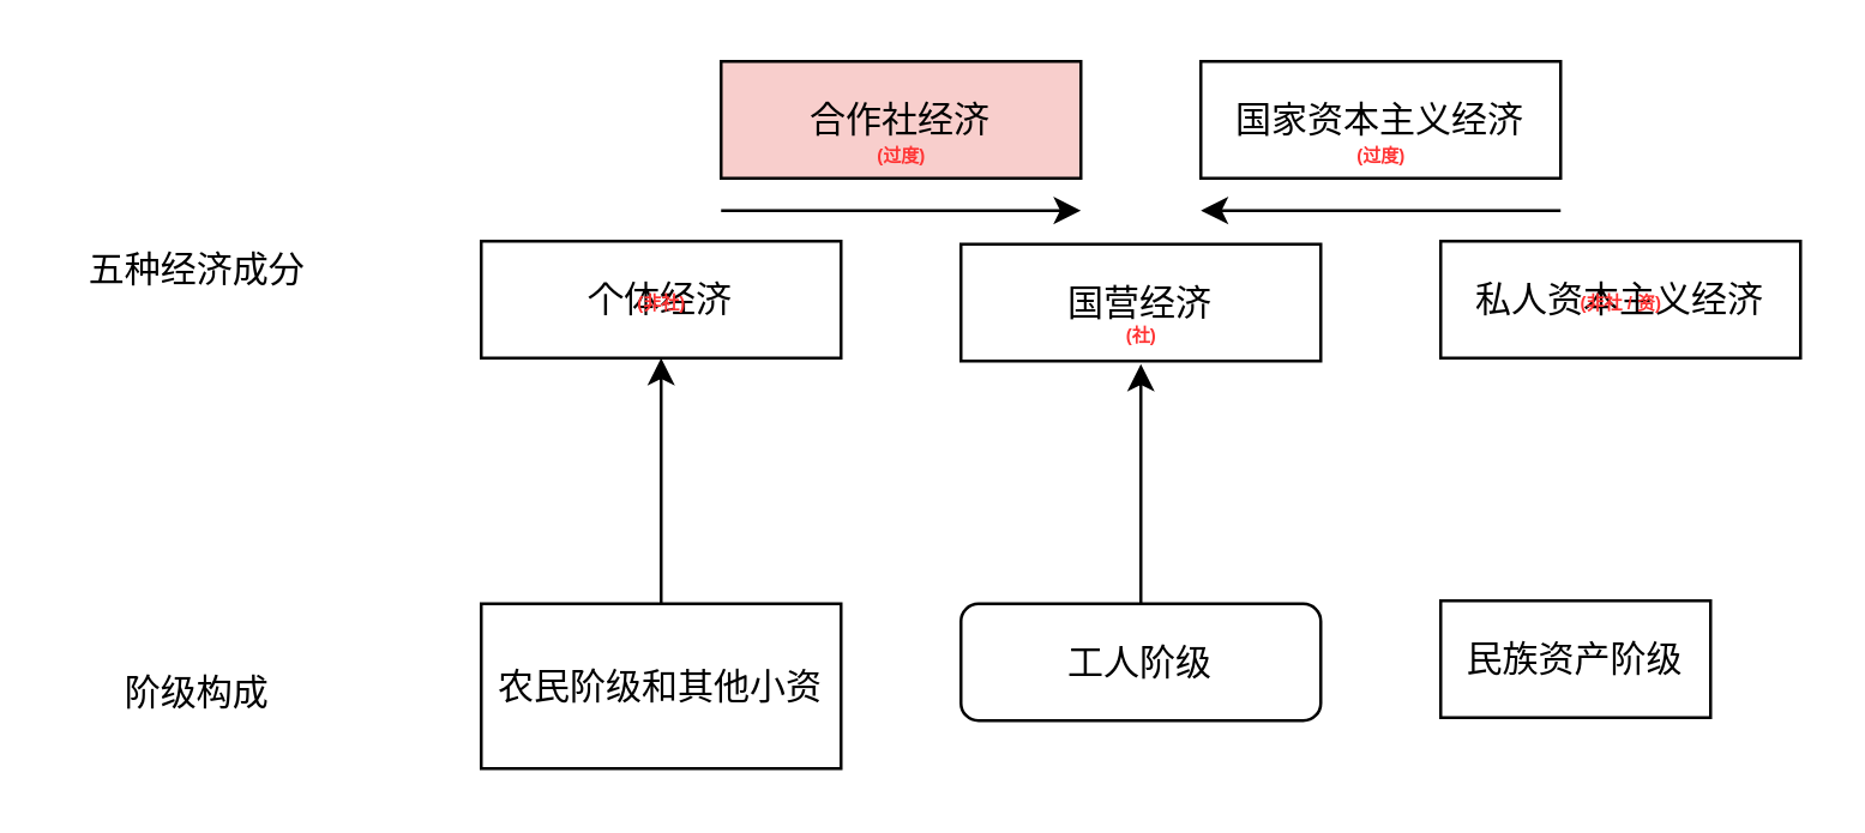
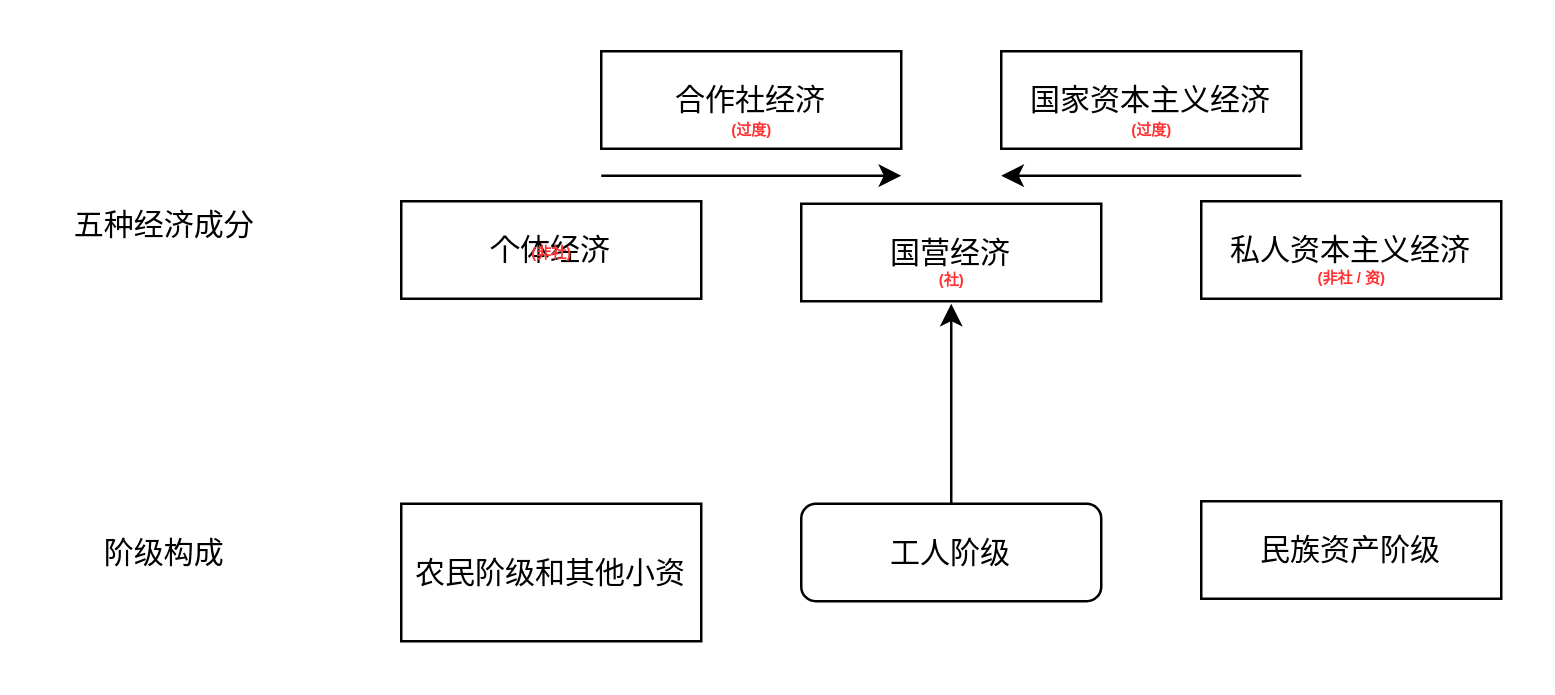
- <mxCell id="6" value="合作社经济" style="rounded=0;whiteSpace=wrap;html=1;fillColor=#f8cecc;" vertex="1" parent="1"><mxGeometry x="240" y="20" width="120" height="39" as="geometry" /></mxCell>
+ <mxCell id="6" value="合作社经济" style="rounded=0;whiteSpace=wrap;html=1;" vertex="1" parent="1"><mxGeometry x="240" y="20" width="120" height="39" as="geometry" /></mxCell>
- <mxCell id="17" value="&lt;font color=&quot;#ff3333&quot; style=&quot;font-size: 6px;&quot;&gt;&lt;b&gt;(非社 / 资)&lt;/b&gt;&lt;/font&gt;" style="text;html=1;align=center;verticalAlign=middle;resizable=0;points=[];autosize=1;strokeColor=none;fillColor=none;spacing=0;" vertex="1" parent="1"><mxGeometry x="515" y="89" width="50" height="20" as="geometry" /></mxCell>
+ <mxCell id="17" value="&lt;font color=&quot;#ff3333&quot; style=&quot;font-size: 6px;&quot;&gt;&lt;b&gt;(非社 / 资)&lt;/b&gt;&lt;/font&gt;" style="text;html=1;align=center;verticalAlign=middle;resizable=0;points=[];autosize=1;strokeColor=none;fillColor=none;spacing=0;" vertex="1" parent="1"><mxGeometry x="515" y="99" width="50" height="20" as="geometry" /></mxCell>
- <mxCell id="9" style="edgeStyle=orthogonalEdgeStyle;rounded=0;orthogonalLoop=1;jettySize=auto;html=1;entryX=0.5;entryY=1;entryDx=0;entryDy=0;" edge="1" parent="1" source="10" target="4"><mxGeometry relative="1" as="geometry" /></mxCell>
- <mxCell id="12" value="民族资产阶级" style="rounded=0;whiteSpace=wrap;html=1;" vertex="1" parent="1"><mxGeometry x="480" y="200" width="90" height="39" as="geometry" /></mxCell>
+ <mxCell id="12" value="民族资产阶级" style="rounded=0;whiteSpace=wrap;html=1;" vertex="1" parent="1"><mxGeometry x="480" y="200" width="120" height="39" as="geometry" /></mxCell>
- <mxCell id="8" value="阶级构成" style="text;html=1;align=center;verticalAlign=middle;resizable=0;points=[];autosize=1;strokeColor=none;fillColor=none;spacing=0;" vertex="1" parent="1"><mxGeometry x="30" y="220.5" width="70" height="20" as="geometry" /></mxCell>
+ <mxCell id="8" value="阶级构成" style="text;html=1;align=center;verticalAlign=middle;resizable=0;points=[];autosize=1;strokeColor=none;fillColor=none;spacing=0;" vertex="1" parent="1"><mxGeometry x="30" y="210.5" width="70" height="20" as="geometry" /></mxCell>
